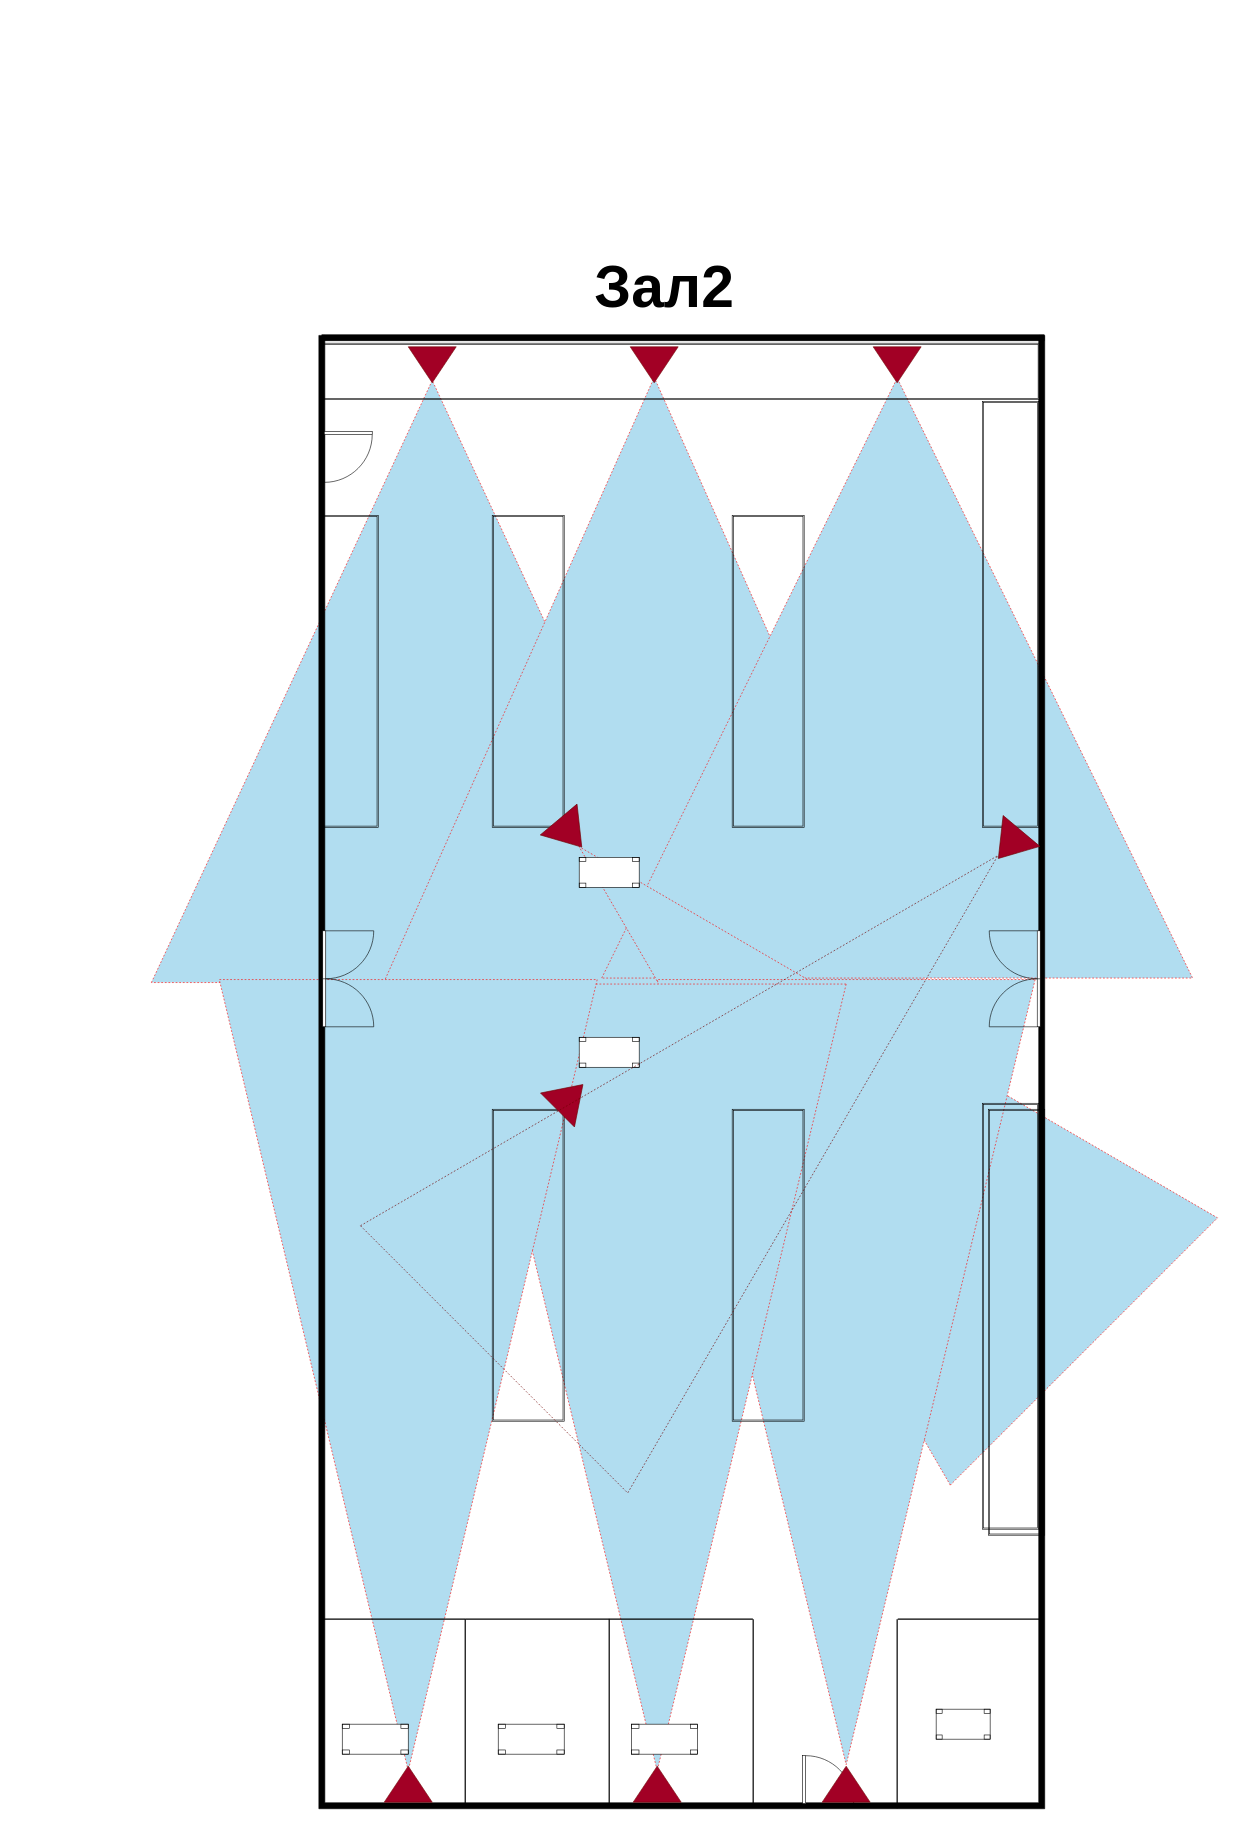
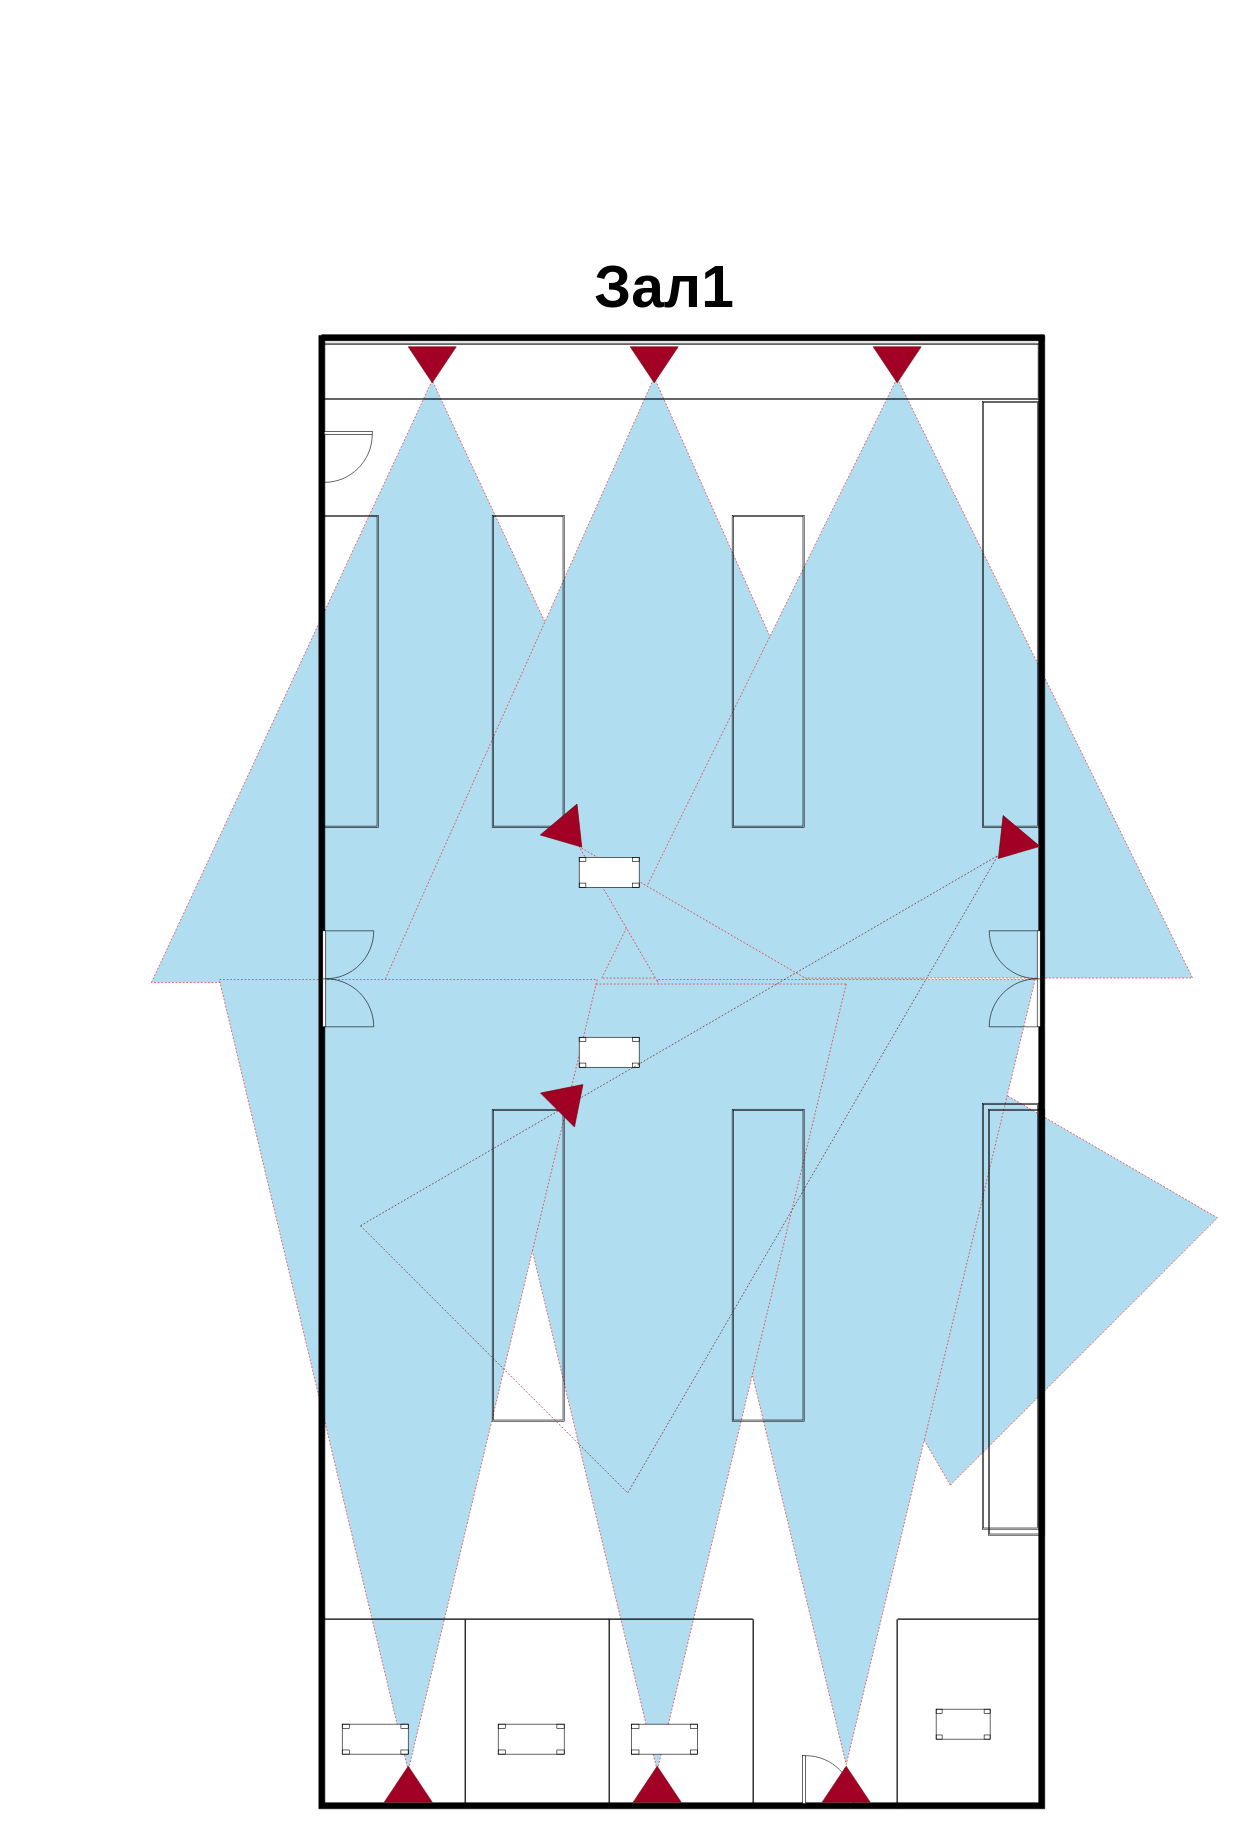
- <mxCell id="50" value="&lt;font style=&quot;font-size: 98px&quot;&gt;&lt;b&gt;Зал2&lt;/b&gt;&lt;/font&gt;" style="text;html=1;strokeColor=none;fillColor=none;align=center;verticalAlign=middle;whiteSpace=wrap;rounded=0;dashed=1;" vertex="1" parent="1"><mxGeometry x="917.43" y="358" width="380" height="240" as="geometry" /></mxCell>
+ <mxCell id="50" value="&lt;font style=&quot;font-size: 98px&quot;&gt;&lt;b&gt;Зал1&lt;/b&gt;&lt;/font&gt;" style="text;html=1;strokeColor=none;fillColor=none;align=center;verticalAlign=middle;whiteSpace=wrap;rounded=0;dashed=1;" vertex="1" parent="1"><mxGeometry x="917.43" y="358" width="380" height="240" as="geometry" /></mxCell>
